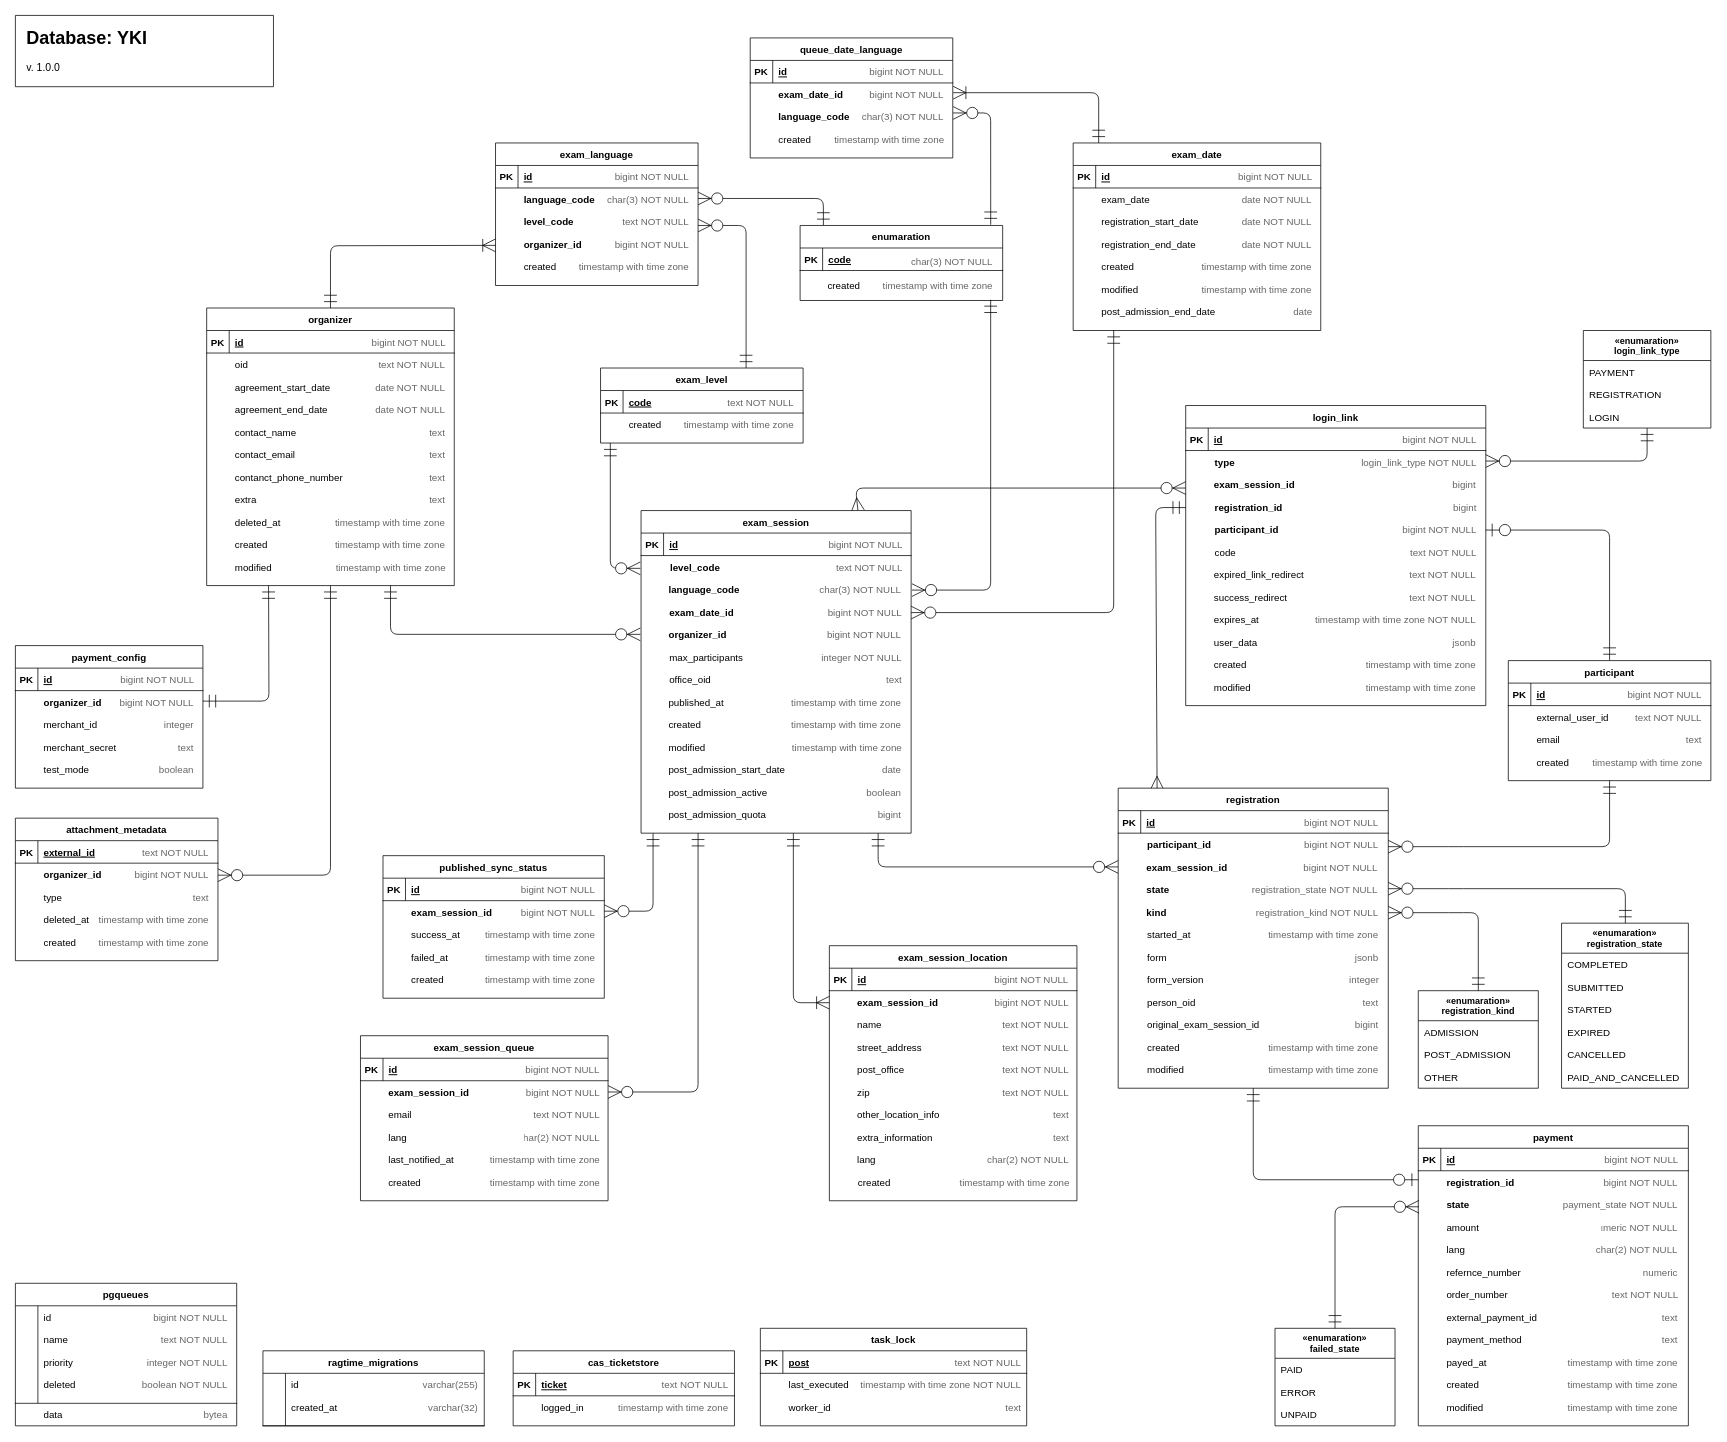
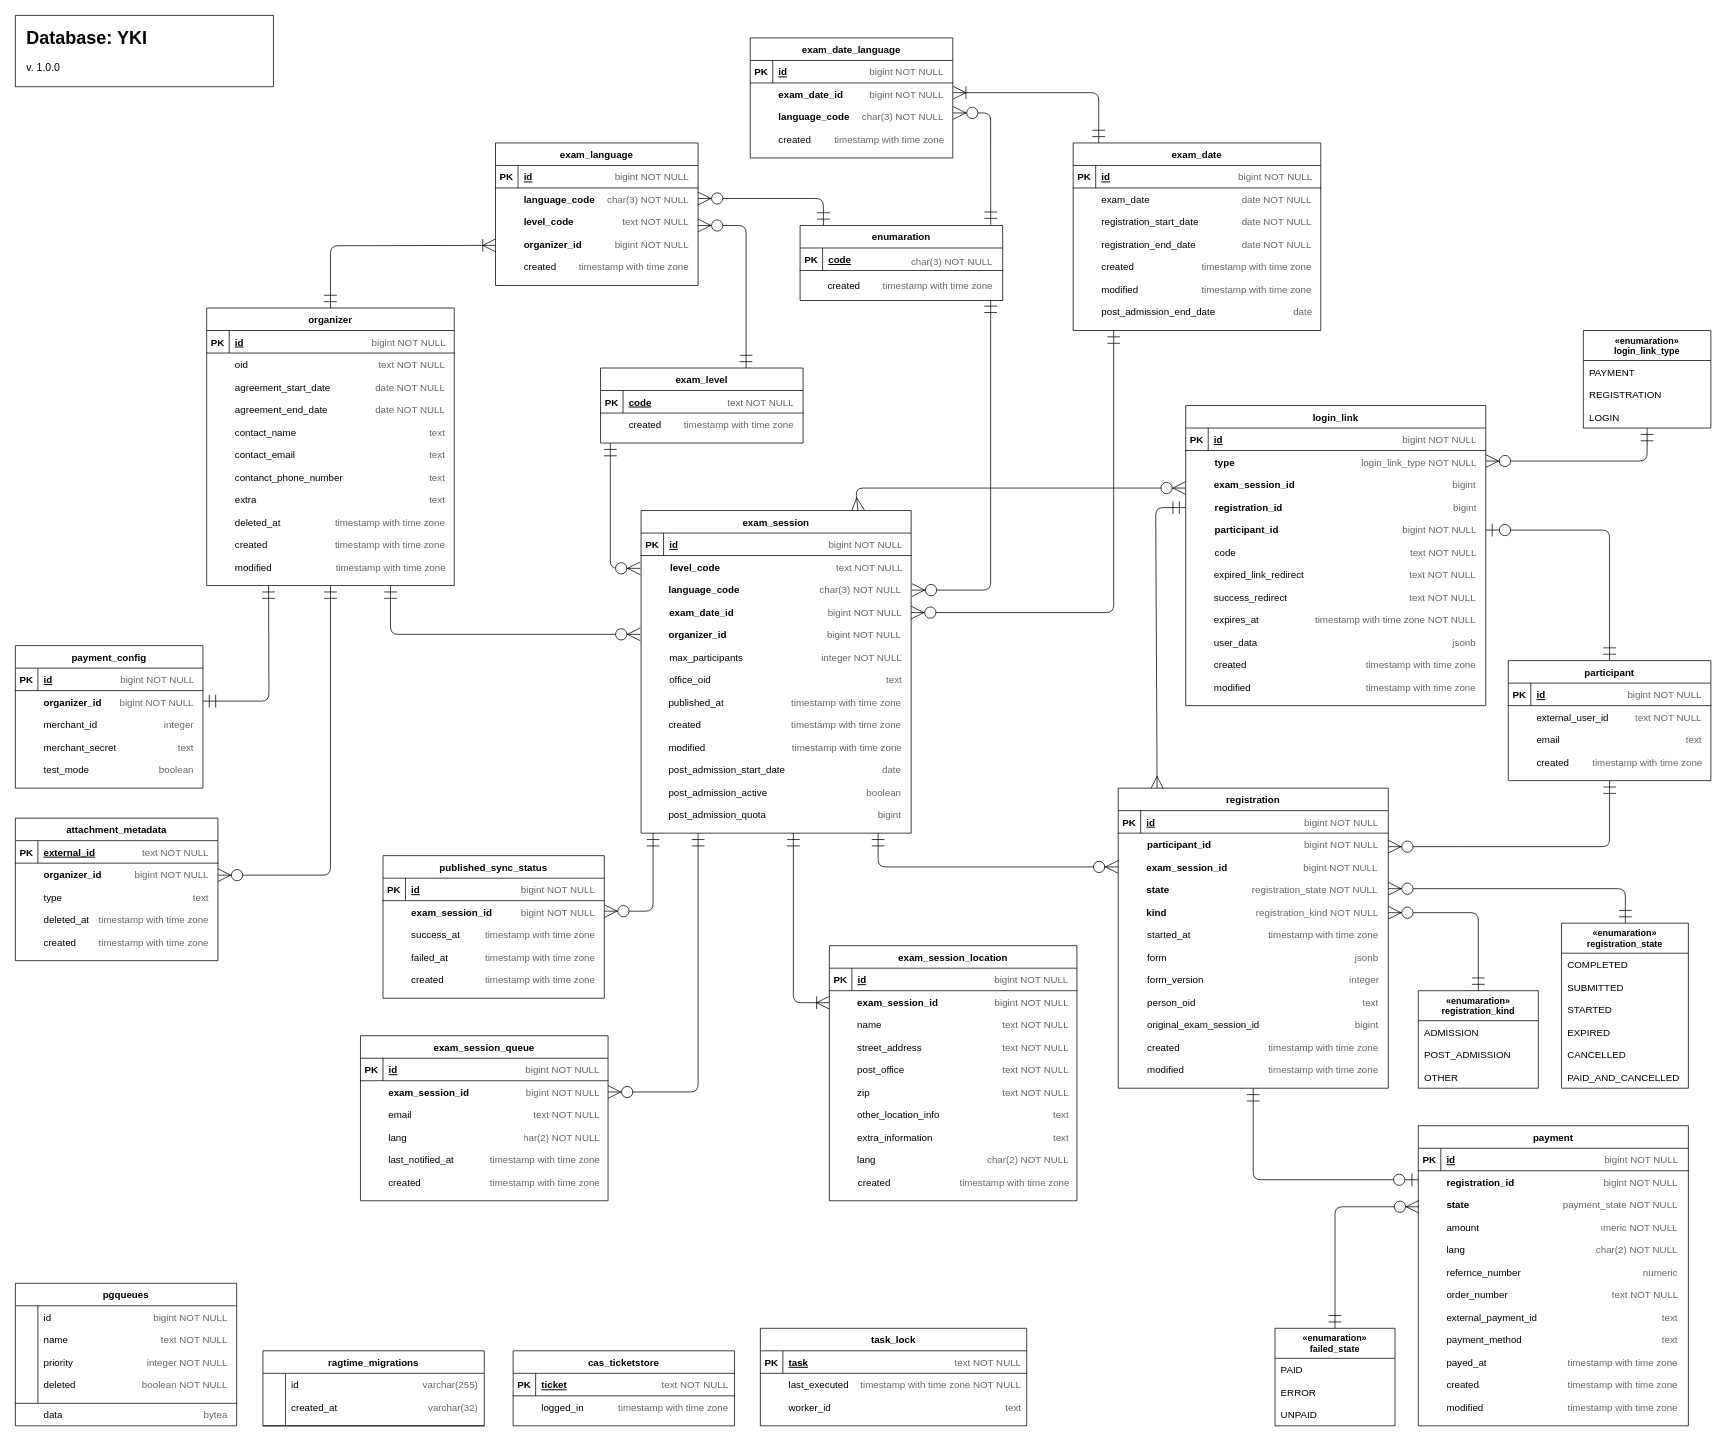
- <mxCell id="262" value="queue_date_language" style="shape=table;startSize=30;container=1;collapsible=0;childLayout=tableLayout;fixedRows=1;rowLines=0;fontStyle=1;align=center;resizeLast=1;fontSize=13;" parent="1" vertex="1"><mxGeometry x="999.5" y="50" width="270" height="160" as="geometry" /></mxCell>
+ <mxCell id="262" value="exam_date_language" style="shape=table;startSize=30;container=1;collapsible=0;childLayout=tableLayout;fixedRows=1;rowLines=0;fontStyle=1;align=center;resizeLast=1;fontSize=13;" parent="1" vertex="1"><mxGeometry x="999.5" y="50" width="270" height="160" as="geometry" /></mxCell>
- <mxCell id="337" value="post" style="shape=partialRectangle;overflow=hidden;connectable=0;fillColor=none;top=0;left=0;bottom=0;right=0;align=left;spacingLeft=6;fontStyle=5;fontSize=13;" parent="335" vertex="1"><mxGeometry x="30" width="325" height="30" as="geometry" /></mxCell>
+ <mxCell id="337" value="task" style="shape=partialRectangle;overflow=hidden;connectable=0;fillColor=none;top=0;left=0;bottom=0;right=0;align=left;spacingLeft=6;fontStyle=5;fontSize=13;" parent="335" vertex="1"><mxGeometry x="30" width="325" height="30" as="geometry" /></mxCell>
